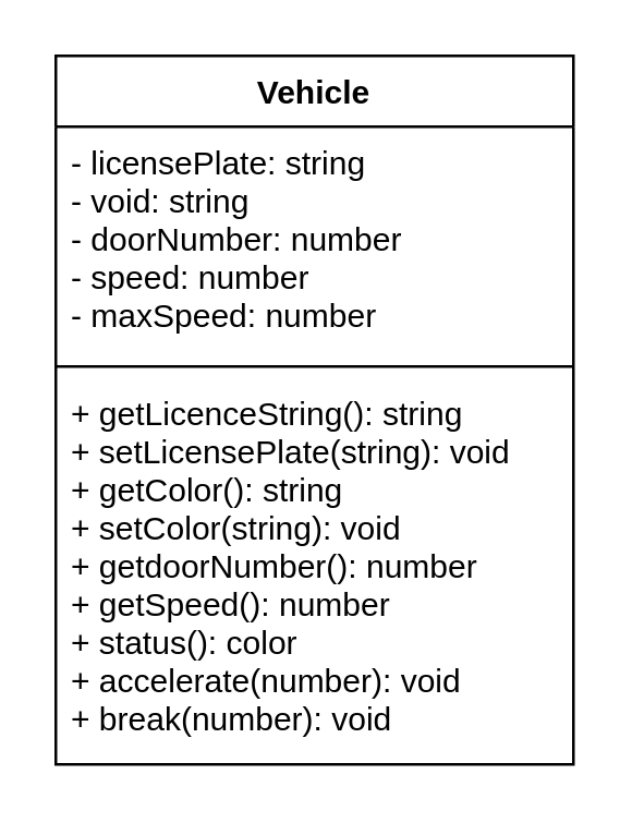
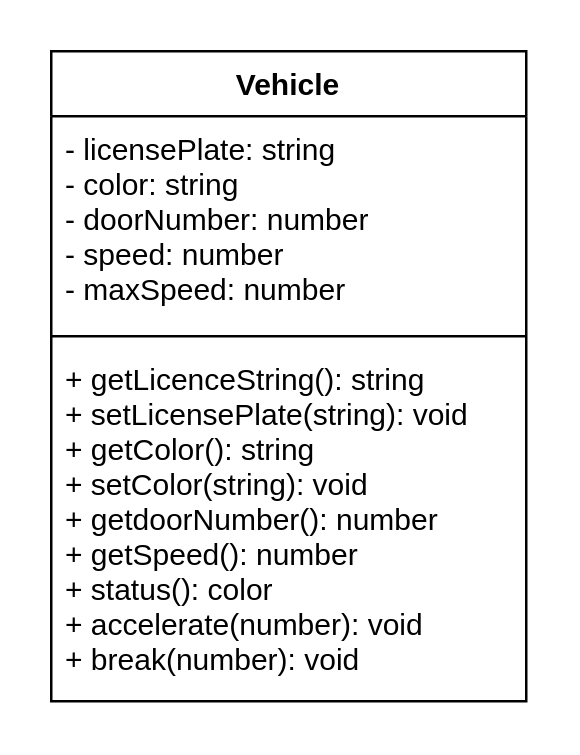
- <mxCell id="3" value="- licensePlate: string&#10;- void: string&#10;- doorNumber: number&#10;- speed: number&#10;- maxSpeed: number" style="text;strokeColor=none;fillColor=none;align=left;verticalAlign=top;spacingLeft=4;spacingRight=4;overflow=hidden;rotatable=0;points=[[0,0.5],[1,0.5]];portConstraint=eastwest;" vertex="1" parent="2"><mxGeometry y="26" width="190" height="84" as="geometry" /></mxCell>
+ <mxCell id="3" value="- licensePlate: string&#10;- color: string&#10;- doorNumber: number&#10;- speed: number&#10;- maxSpeed: number" style="text;strokeColor=none;fillColor=none;align=left;verticalAlign=top;spacingLeft=4;spacingRight=4;overflow=hidden;rotatable=0;points=[[0,0.5],[1,0.5]];portConstraint=eastwest;" vertex="1" parent="2"><mxGeometry y="26" width="190" height="84" as="geometry" /></mxCell>
